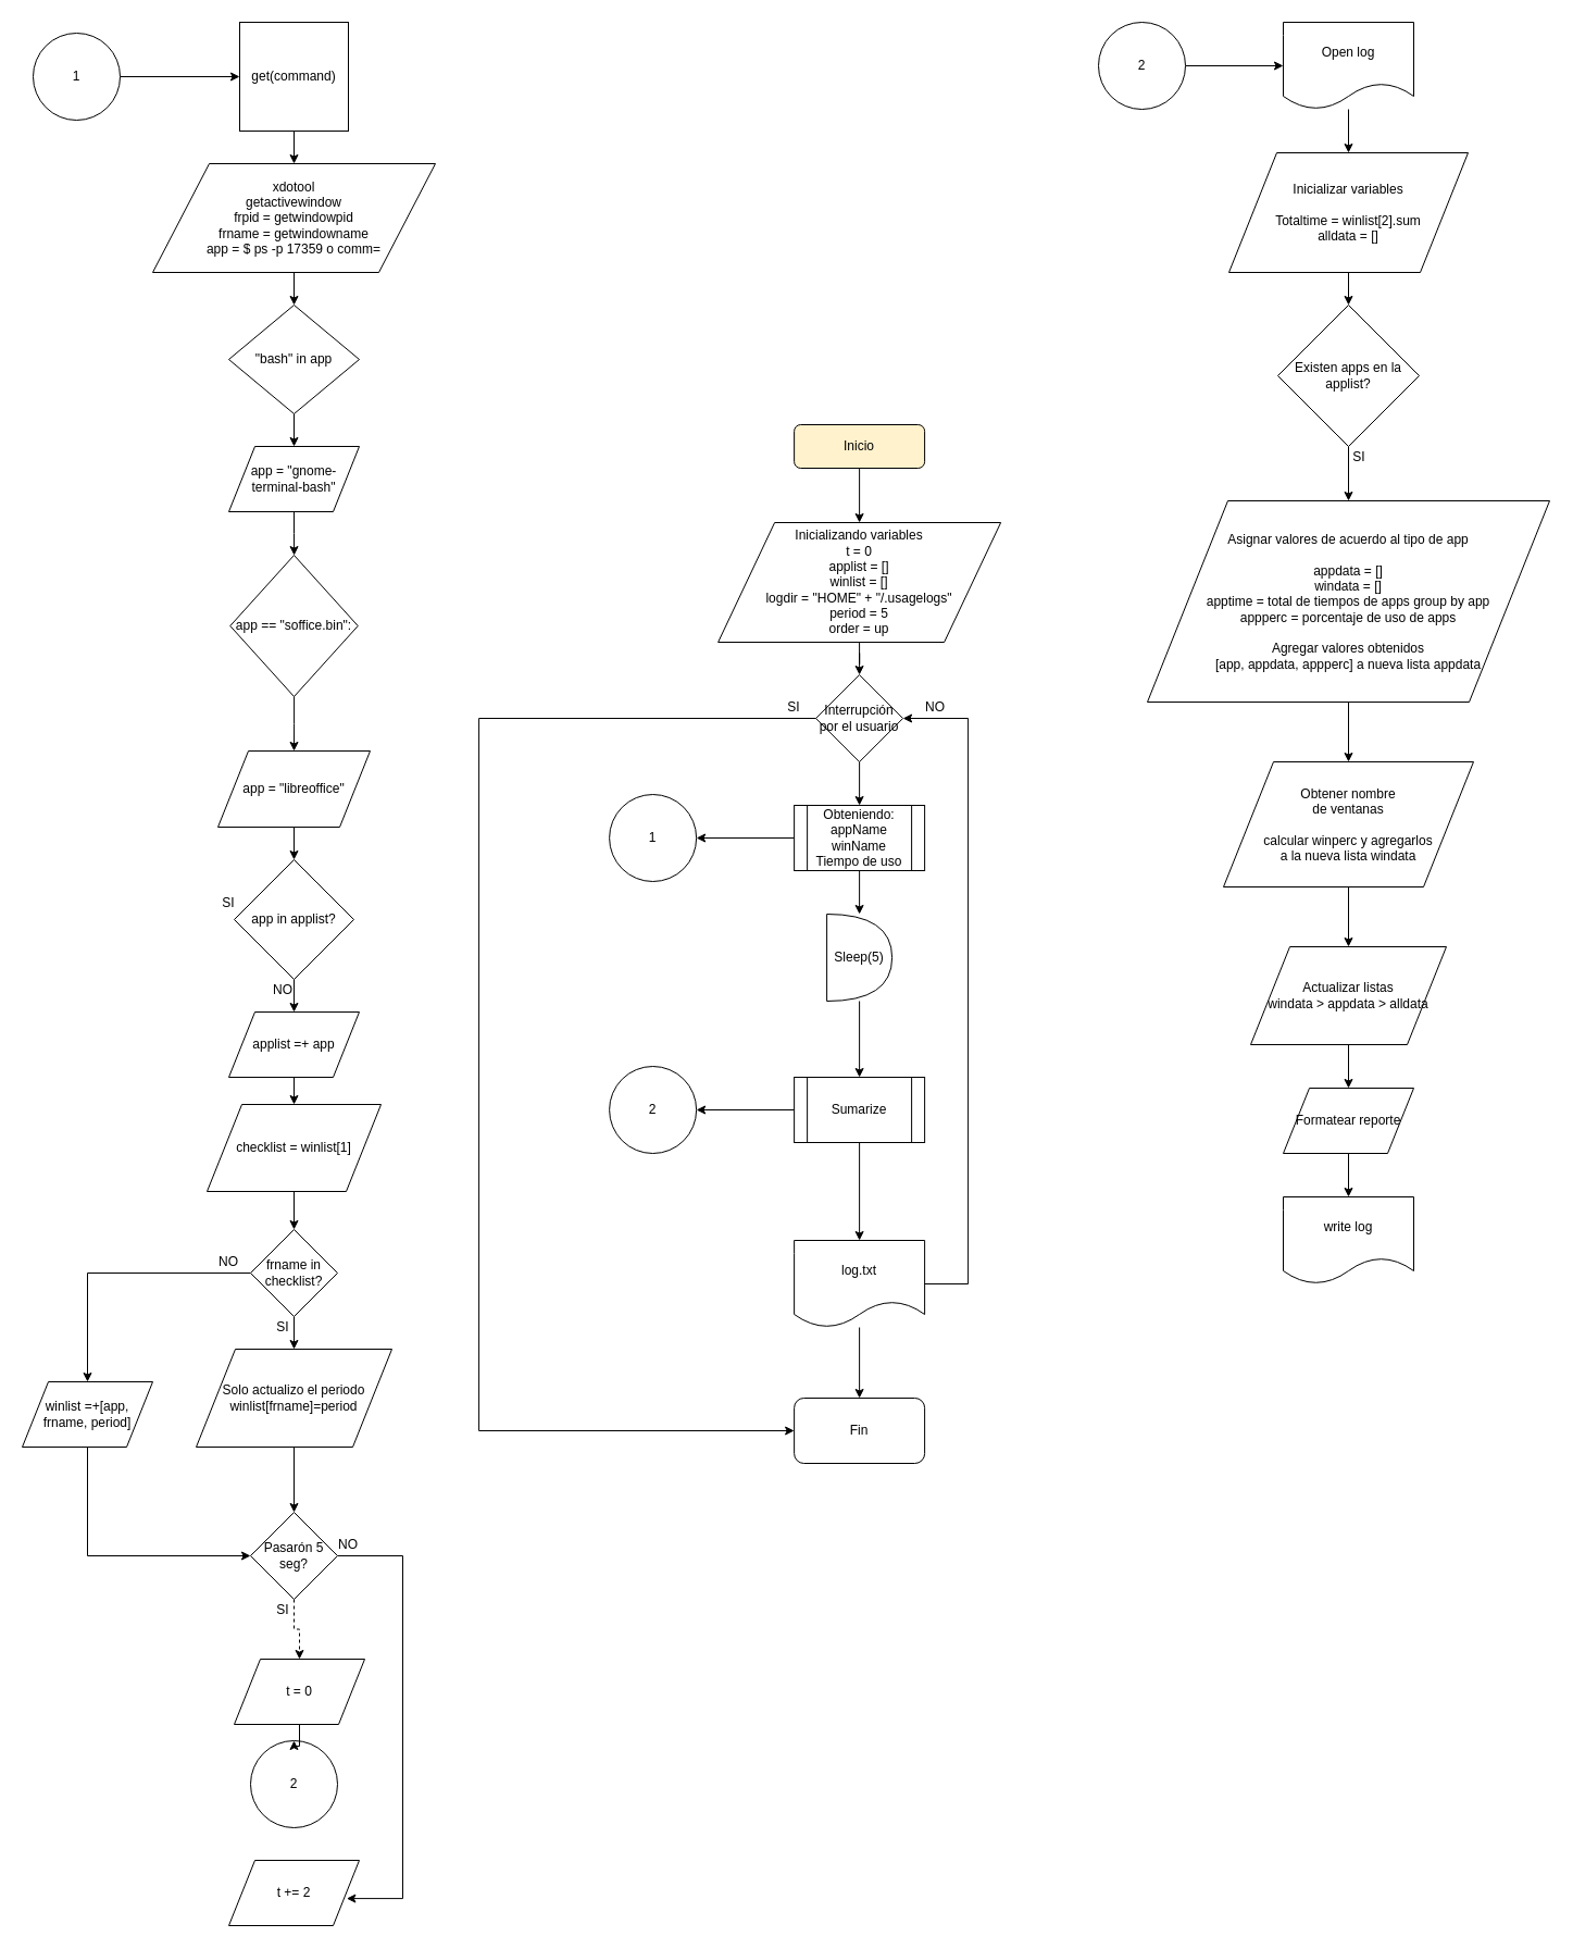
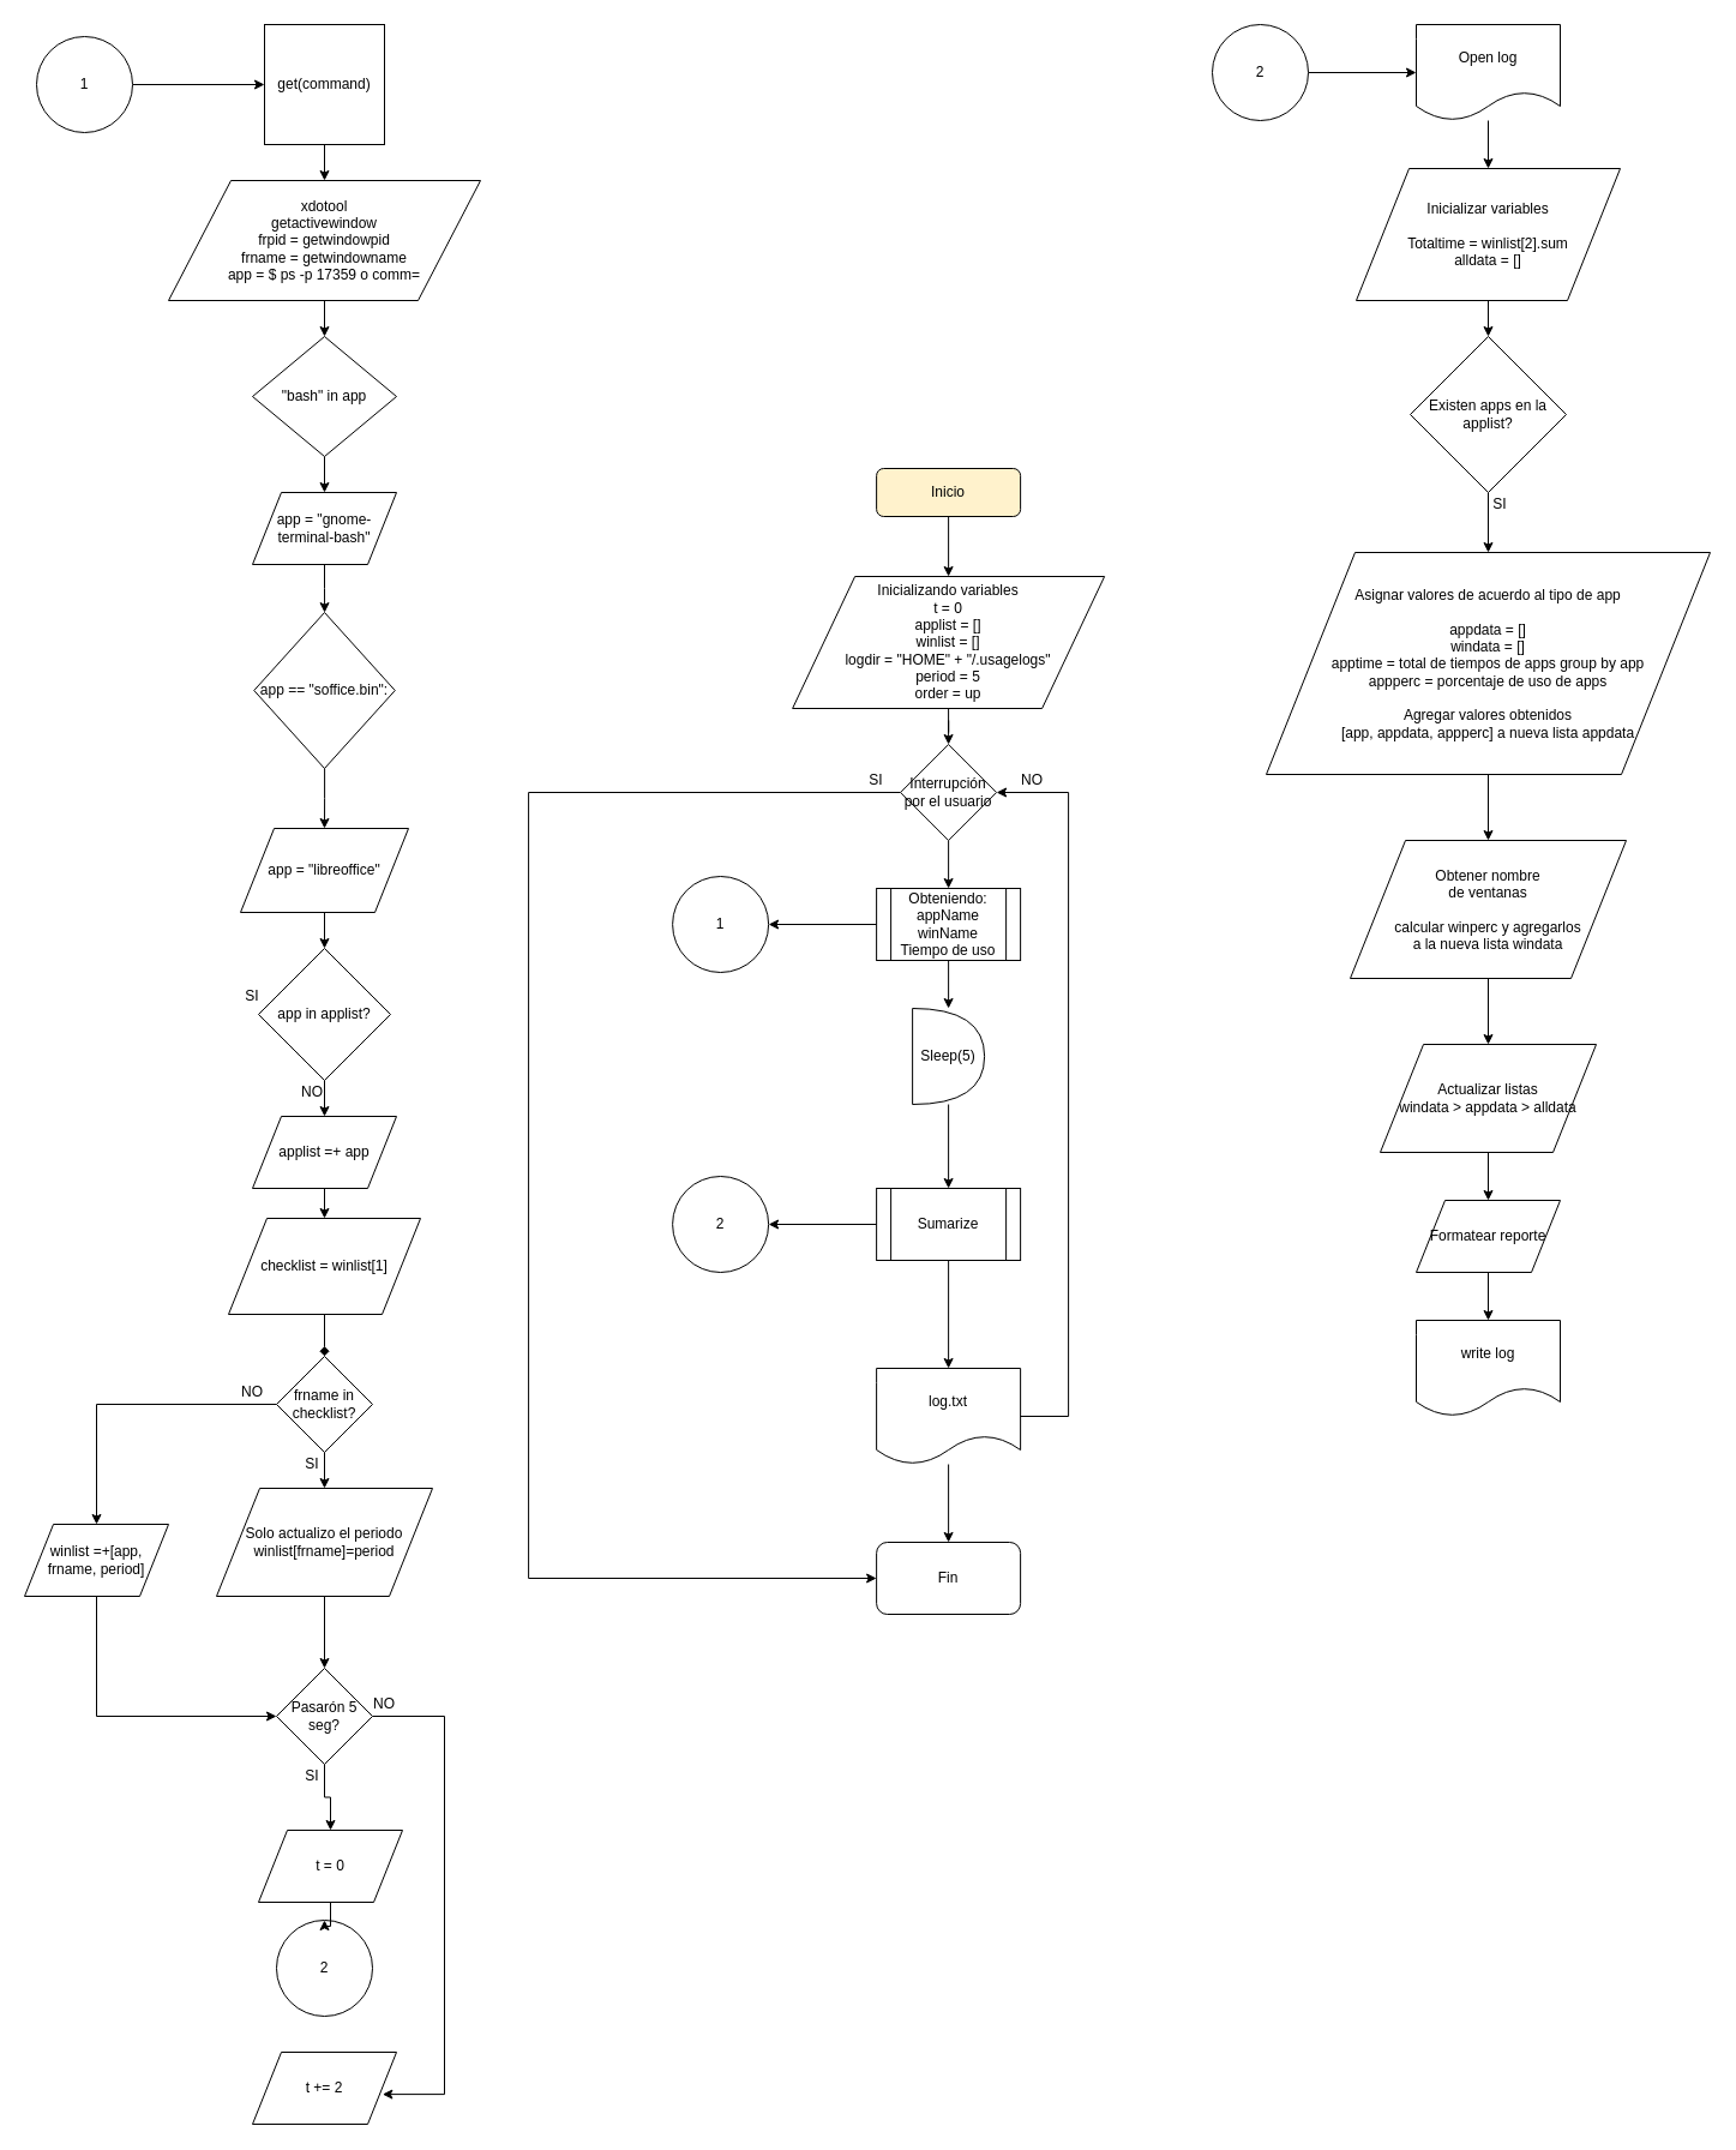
- <mxCell id="43" style="edgeStyle=orthogonalEdgeStyle;rounded=0;orthogonalLoop=1;jettySize=auto;html=1;entryX=0.5;entryY=0;entryDx=0;entryDy=0;" parent="1" source="44" target="47" edge="1"><mxGeometry relative="1" as="geometry" /></mxCell>
+ <mxCell id="43" style="edgeStyle=orthogonalEdgeStyle;rounded=0;orthogonalLoop=1;jettySize=auto;html=1;entryX=0.5;entryY=0;entryDx=0;entryDy=0;endArrow=diamond;" parent="1" source="44" target="47" edge="1"><mxGeometry relative="1" as="geometry" /></mxCell>
- <mxCell id="54" style="edgeStyle=orthogonalEdgeStyle;rounded=0;orthogonalLoop=1;jettySize=auto;html=1;dashed=1;" parent="1" source="56" target="60" edge="1"><mxGeometry relative="1" as="geometry" /></mxCell>
+ <mxCell id="54" style="edgeStyle=orthogonalEdgeStyle;rounded=0;orthogonalLoop=1;jettySize=auto;html=1;" parent="1" source="56" target="60" edge="1"><mxGeometry relative="1" as="geometry" /></mxCell>
